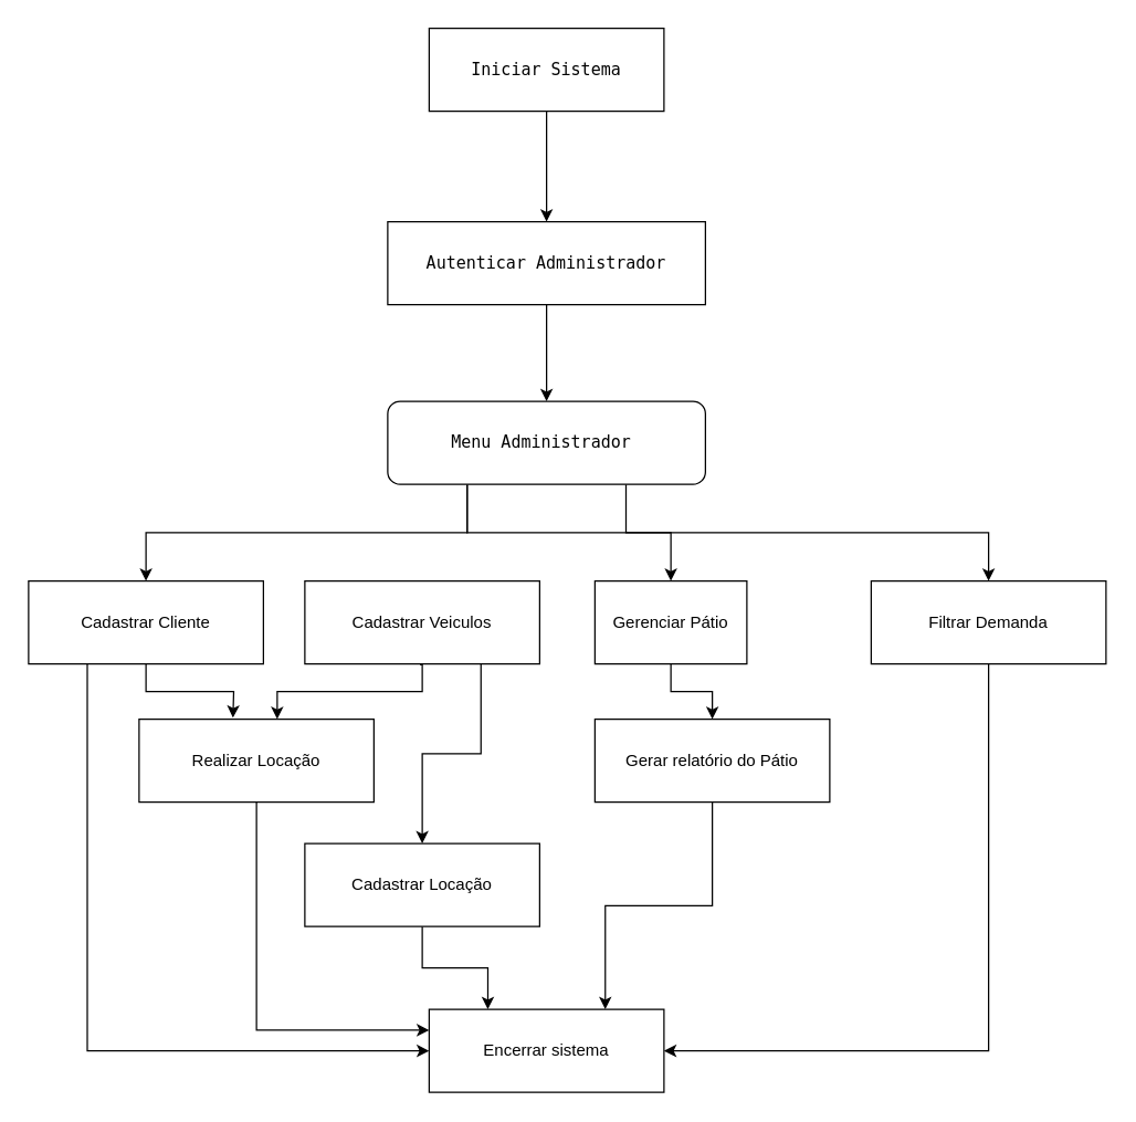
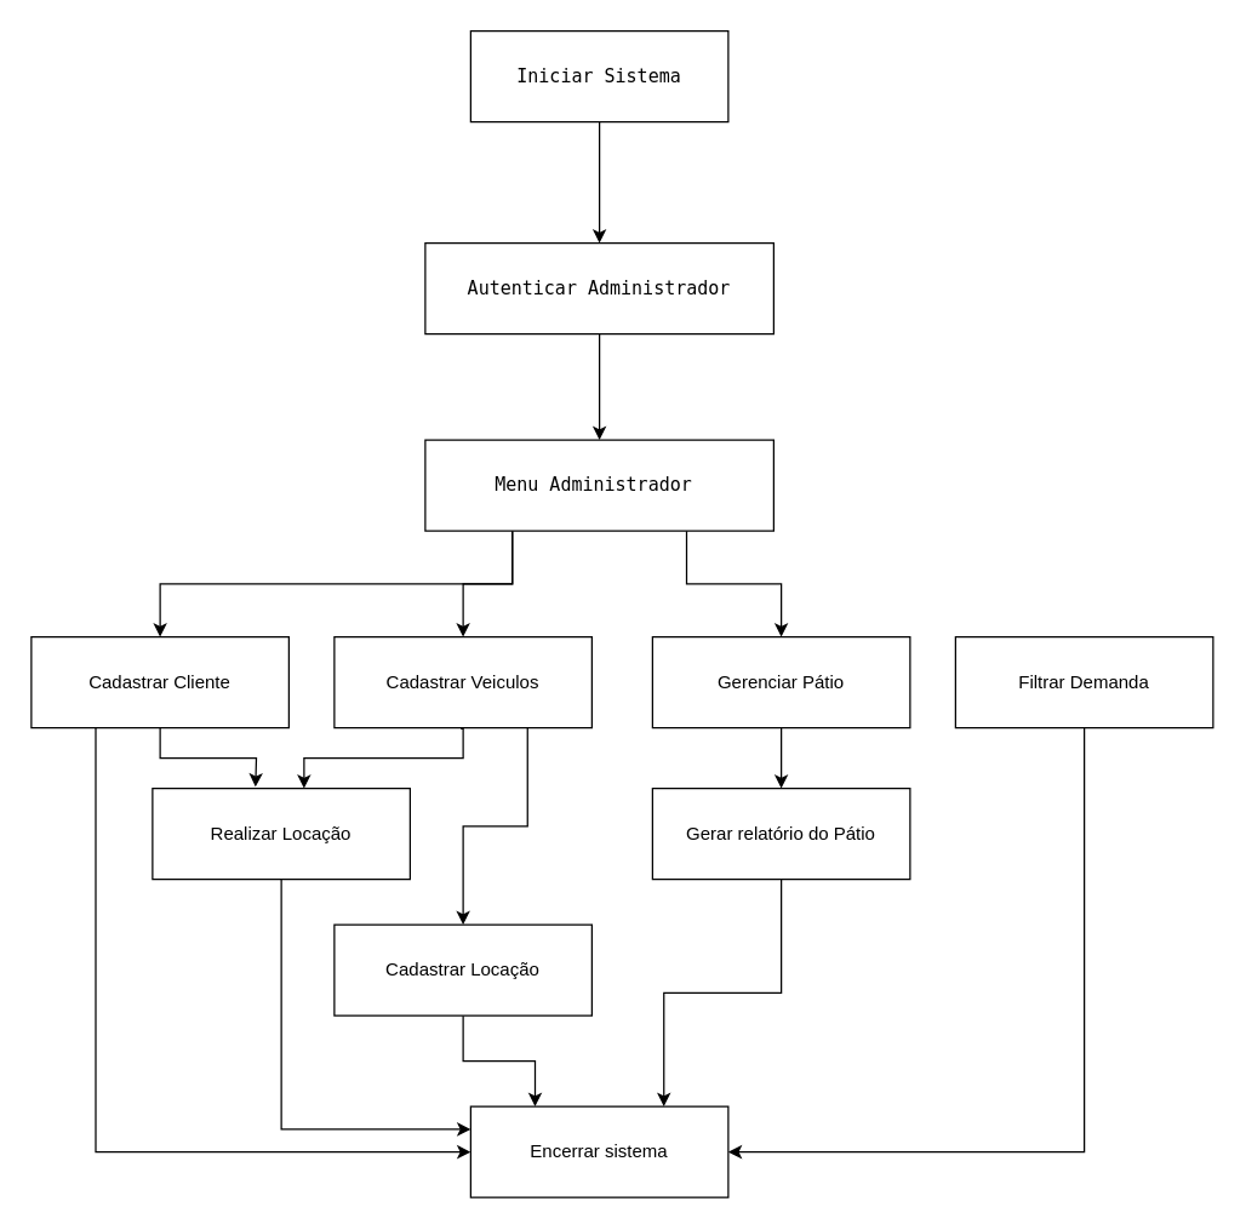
- <mxCell id="9" value="&lt;pre&gt;&lt;code class=&quot;!whitespace-pre hljs language-lua&quot;&gt;Menu Administrador &lt;/code&gt;&lt;/pre&gt;" style="whiteSpace=wrap;html=1;rounded=1;" vertex="1" parent="1"><mxGeometry x="280" y="290" width="230" height="60" as="geometry" /></mxCell>
+ <mxCell id="9" value="&lt;pre&gt;&lt;code class=&quot;!whitespace-pre hljs language-lua&quot;&gt;Menu Administrador &lt;/code&gt;&lt;/pre&gt;" style="rounded=0;whiteSpace=wrap;html=1;" vertex="1" parent="1"><mxGeometry x="280" y="290" width="230" height="60" as="geometry" /></mxCell>
- <mxCell id="7" style="edgeStyle=orthogonalEdgeStyle;rounded=0;orthogonalLoop=1;jettySize=auto;html=1;exitX=0.25;exitY=1;exitDx=0;exitDy=0;" edge="1" parent="1" source="9" target="19"><mxGeometry relative="1" as="geometry" /></mxCell>
+ <mxCell id="7" style="edgeStyle=orthogonalEdgeStyle;rounded=0;orthogonalLoop=1;jettySize=auto;html=1;exitX=0.25;exitY=1;exitDx=0;exitDy=0;entryX=0.5;entryY=0;entryDx=0;entryDy=0;" edge="1" parent="1" source="9" target="15"><mxGeometry relative="1" as="geometry" /></mxCell>
- <mxCell id="17" value="Gerenciar Pátio" style="rounded=0;whiteSpace=wrap;html=1;" vertex="1" parent="1"><mxGeometry x="430" y="420" width="110" height="60" as="geometry" /></mxCell>
+ <mxCell id="17" value="Gerenciar Pátio" style="rounded=0;whiteSpace=wrap;html=1;" vertex="1" parent="1"><mxGeometry x="430" y="420" width="170" height="60" as="geometry" /></mxCell>
